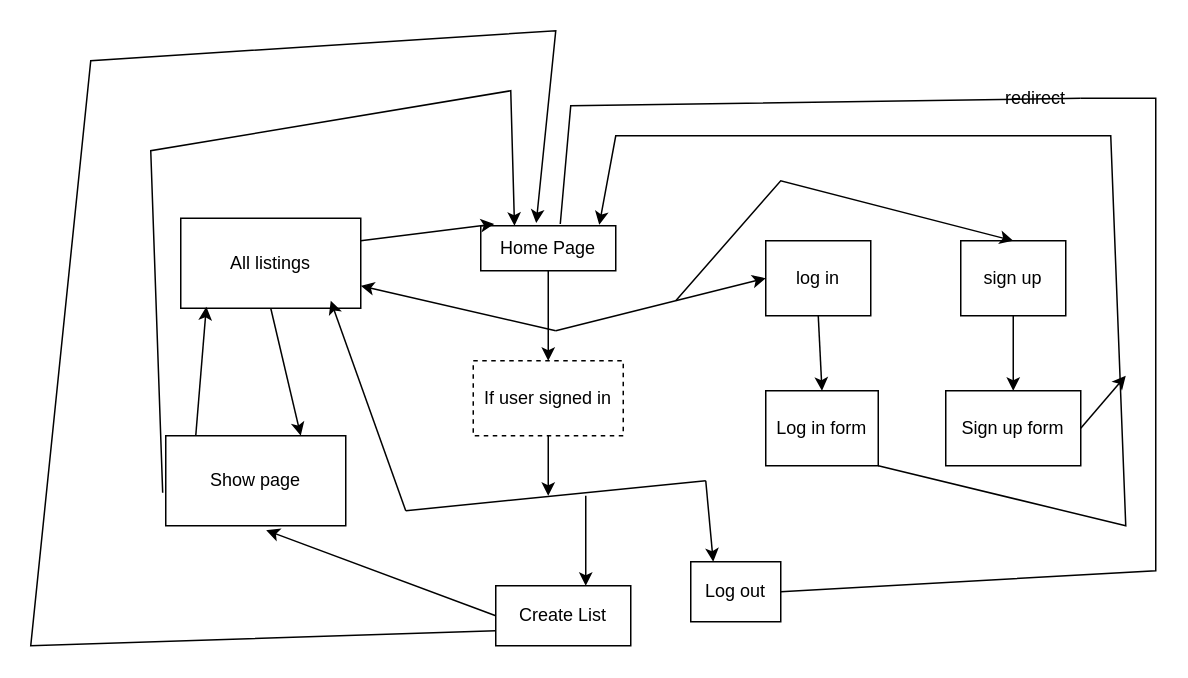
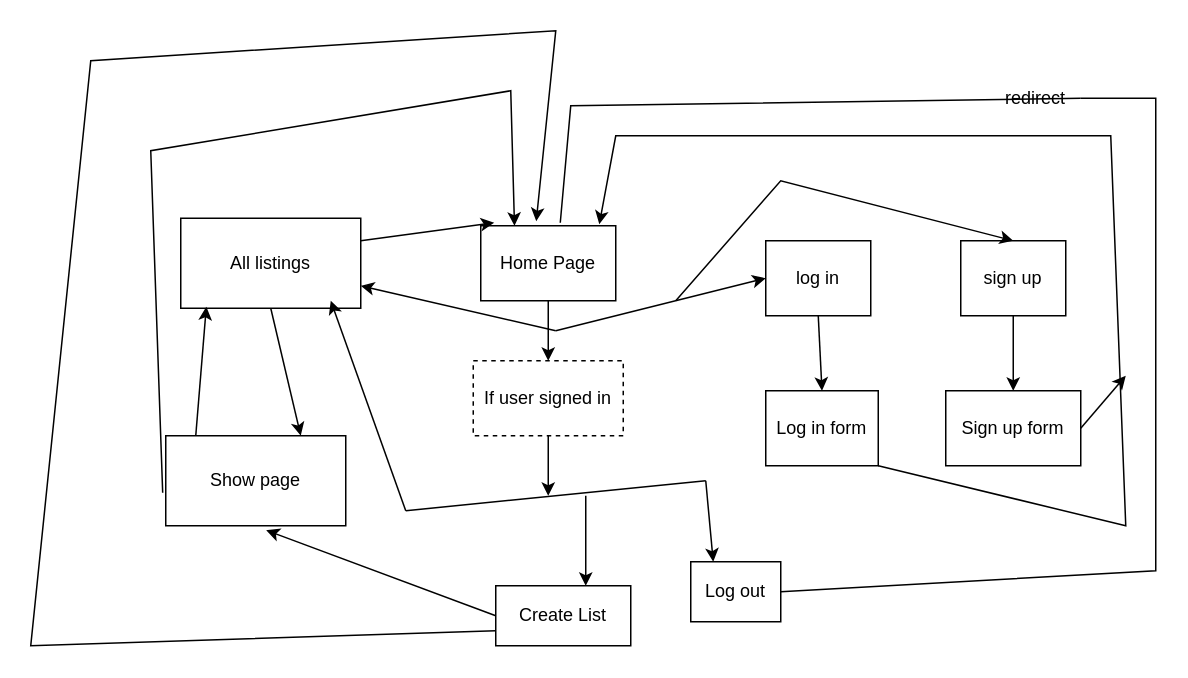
- <mxCell id="3" value="Home Page" style="rounded=0;whiteSpace=wrap;html=1;" vertex="1" parent="1"><mxGeometry x="320" y="150" width="90" height="30" as="geometry" /></mxCell>
+ <mxCell id="3" value="Home Page" style="rounded=0;whiteSpace=wrap;html=1;" vertex="1" parent="1"><mxGeometry x="320" y="150" width="90" height="50" as="geometry" /></mxCell>
